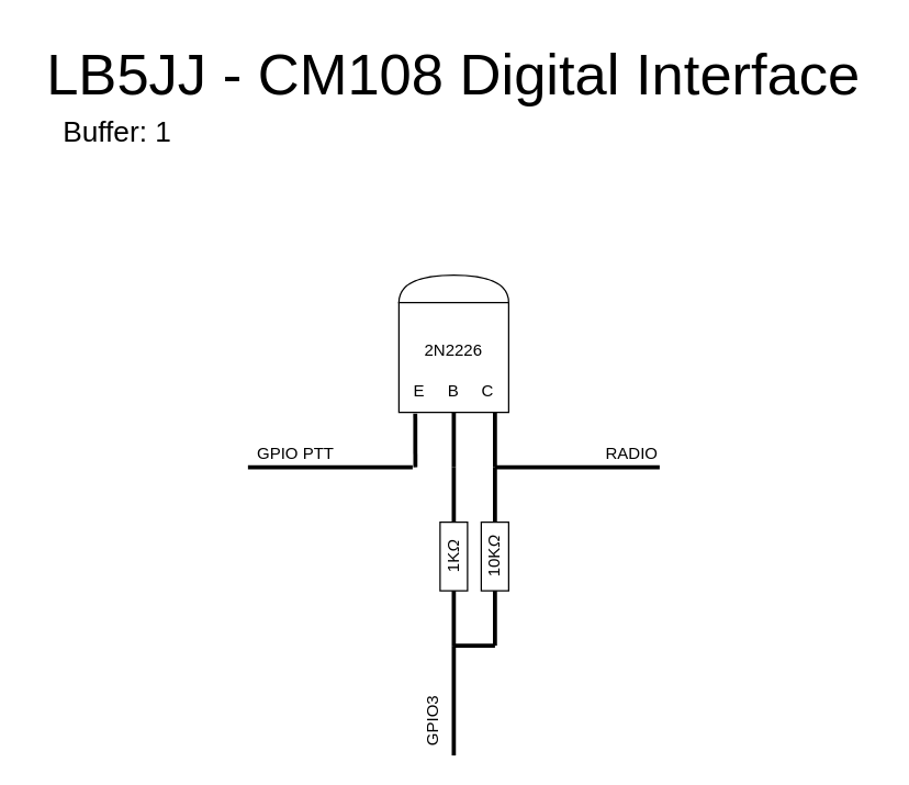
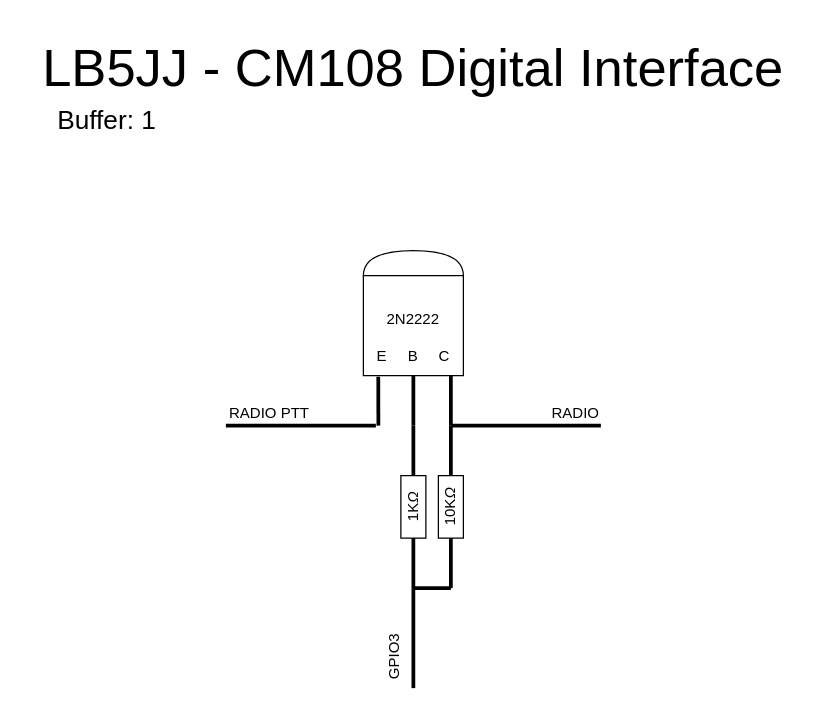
- <mxCell id="4" value="2N2226" style="text;html=1;align=center;verticalAlign=middle;whiteSpace=wrap;rounded=0;" vertex="1" parent="1"><mxGeometry x="300" y="240" width="60" height="30" as="geometry" /></mxCell>
+ <mxCell id="4" value="2N2222" style="text;html=1;align=center;verticalAlign=middle;whiteSpace=wrap;rounded=0;" vertex="1" parent="1"><mxGeometry x="300" y="240" width="60" height="30" as="geometry" /></mxCell>
- <mxCell id="23" value="GPIO PTT" style="text;html=1;align=center;verticalAlign=middle;whiteSpace=wrap;rounded=0;" vertex="1" parent="1"><mxGeometry x="180" y="320" width="70" height="20" as="geometry" /></mxCell>
+ <mxCell id="23" value="RADIO PTT" style="text;html=1;align=center;verticalAlign=middle;whiteSpace=wrap;rounded=0;" vertex="1" parent="1"><mxGeometry x="180" y="320" width="70" height="20" as="geometry" /></mxCell>
